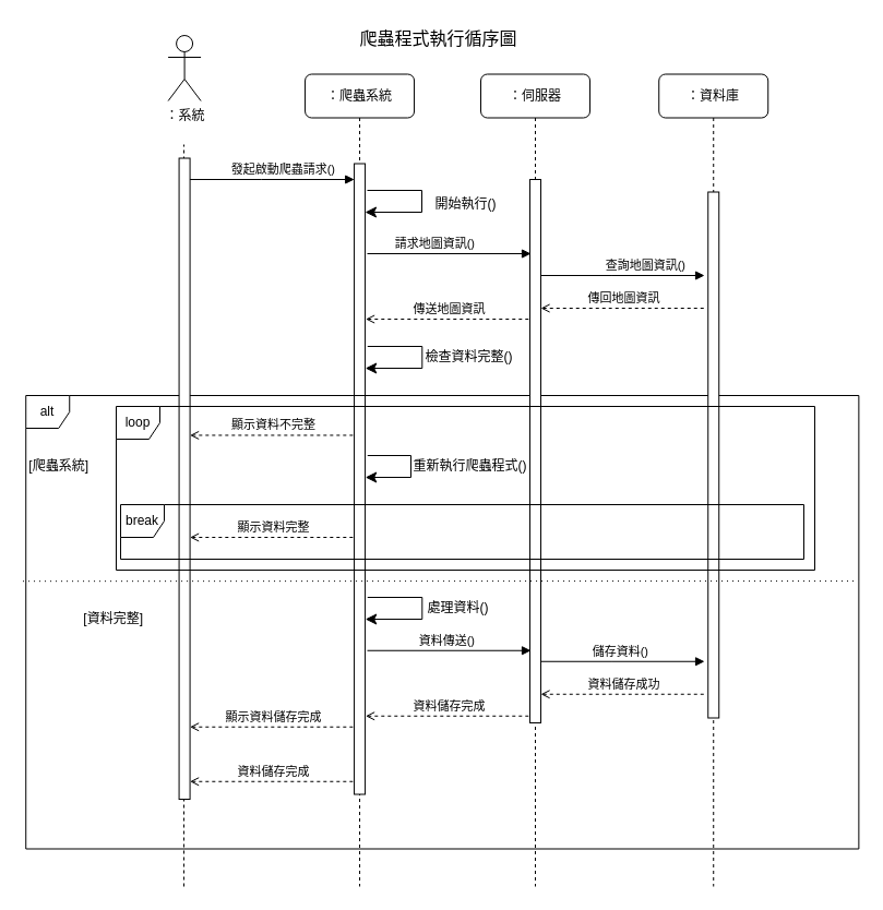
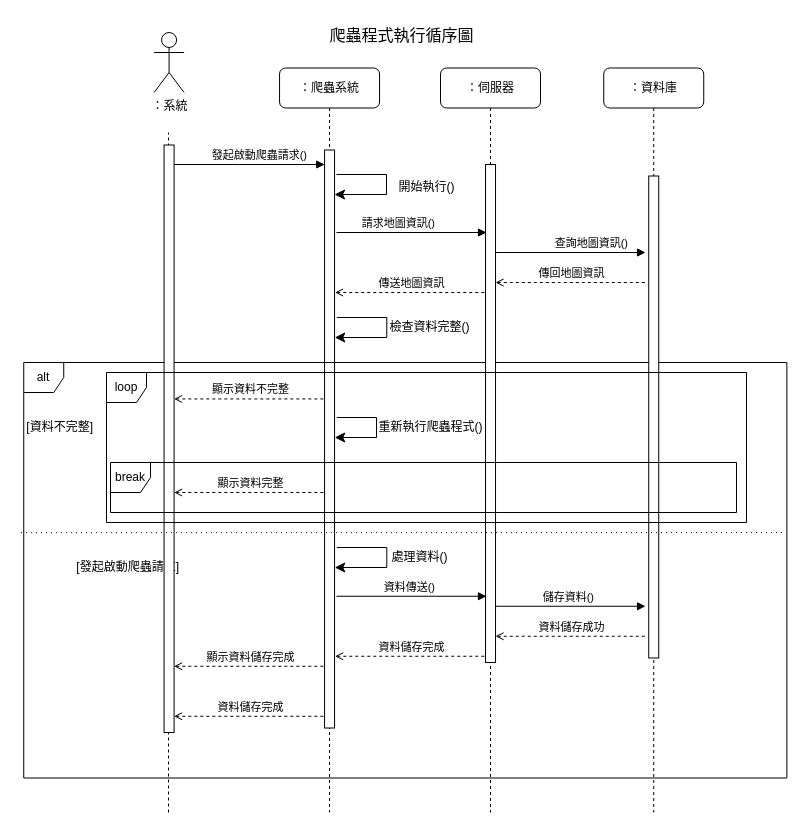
- <mxCell id="28" value="&amp;nbsp;[爬蟲系統]" style="text;html=1;strokeColor=none;fillColor=none;align=left;verticalAlign=middle;whiteSpace=wrap;rounded=0;" vertex="1" parent="1"><mxGeometry x="21" y="412" width="80" height="30" as="geometry" /></mxCell>
+ <mxCell id="28" value="&amp;nbsp;[資料不完整]" style="text;html=1;strokeColor=none;fillColor=none;align=left;verticalAlign=middle;whiteSpace=wrap;rounded=0;" vertex="1" parent="1"><mxGeometry x="21" y="412" width="80" height="30" as="geometry" /></mxCell>
- <mxCell id="10" value="&amp;nbsp;[資料完整]" style="text;html=1;strokeColor=none;fillColor=none;align=left;verticalAlign=middle;whiteSpace=wrap;rounded=0;" vertex="1" parent="7"><mxGeometry x="-531.78" y="484.25" width="120" height="30" as="geometry" /></mxCell>
+ <mxCell id="10" value="&amp;nbsp;[發起啟動爬蟲請求]" style="text;html=1;strokeColor=none;fillColor=none;align=left;verticalAlign=middle;whiteSpace=wrap;rounded=0;" vertex="1" parent="7"><mxGeometry x="-531.78" y="484.25" width="120" height="30" as="geometry" /></mxCell>
